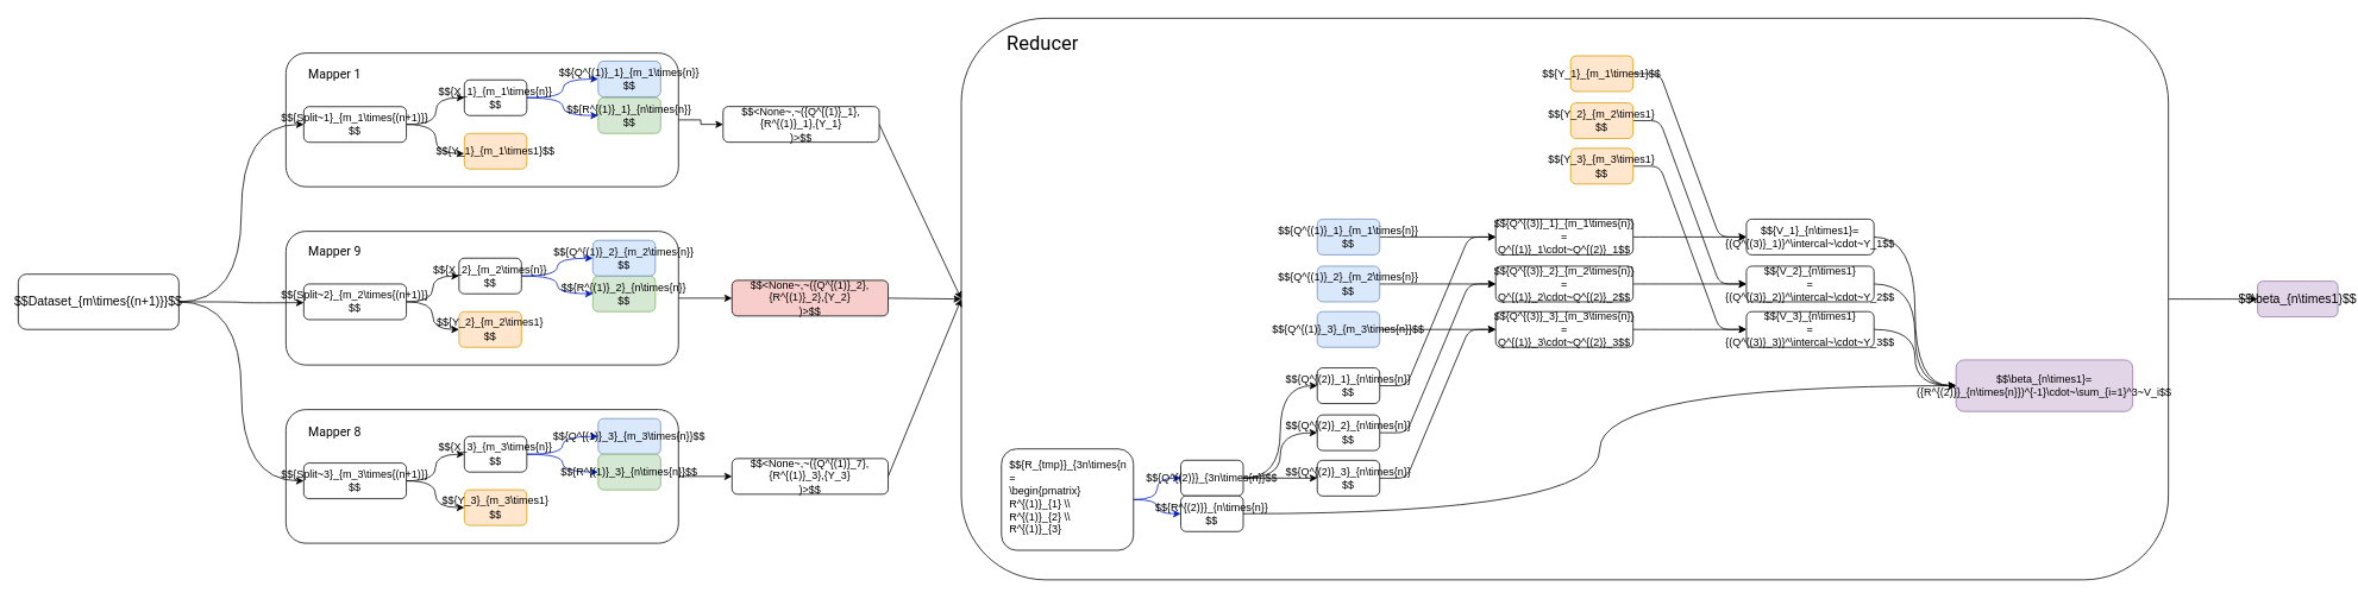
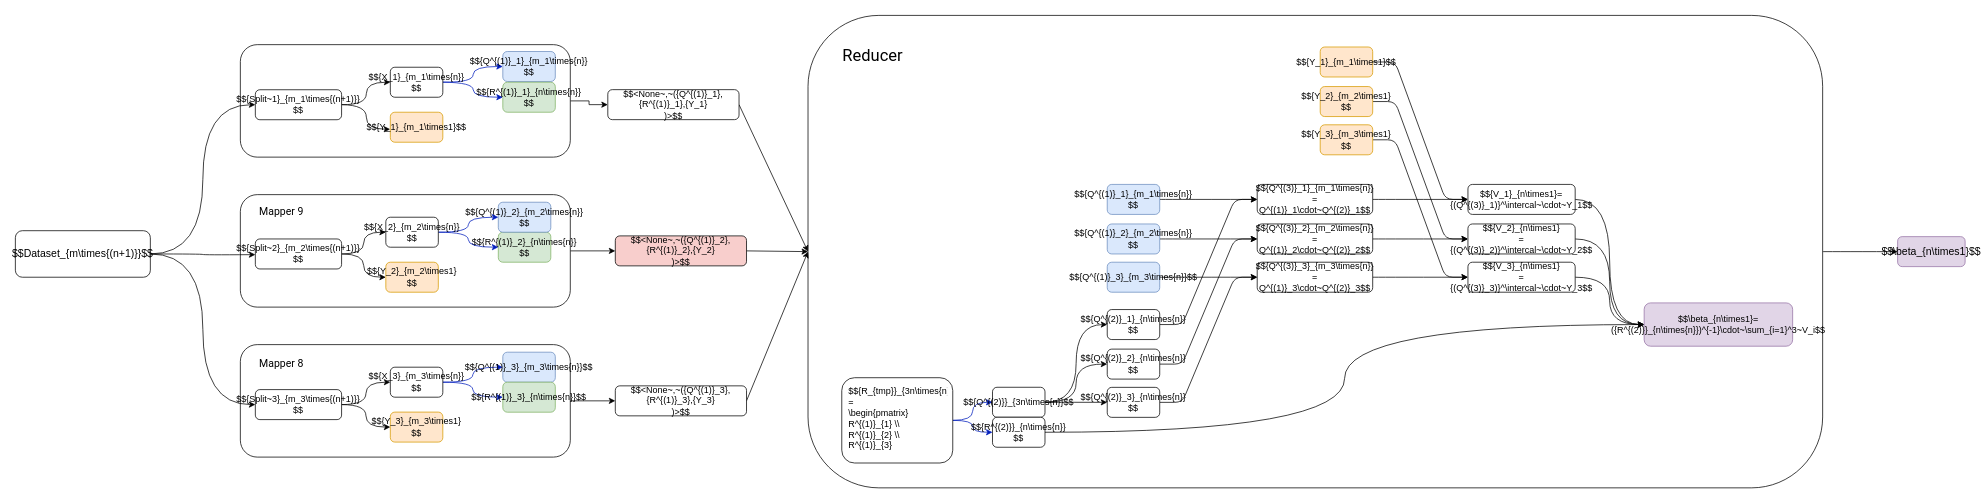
- <mxCell id="67" value="&lt;font style=&quot;font-size: 22px&quot;&gt;Reducer&lt;/font&gt;" style="text;html=1;strokeColor=none;fillColor=none;align=center;verticalAlign=middle;whiteSpace=wrap;rounded=0;glass=0;sketch=0;fontSize=12;fontFamily=Roboto;fontSource=https%3A%2F%2Ffonts.googleapis.com%2Fcss%3Ffamily%3DRoboto;" parent="1" vertex="1"><mxGeometry x="1127" y="34.12" width="83" height="30" as="geometry" /></mxCell>
+ <mxCell id="67" value="&lt;font style=&quot;font-size: 22px&quot;&gt;Reducer&lt;/font&gt;" style="text;html=1;strokeColor=none;fillColor=none;align=center;verticalAlign=middle;whiteSpace=wrap;rounded=0;glass=0;sketch=0;fontSize=12;fontFamily=Roboto;fontSource=https%3A%2F%2Ffonts.googleapis.com%2Fcss%3Ffamily%3DRoboto;" parent="1" vertex="1"><mxGeometry x="1122" y="59.12" width="83" height="30" as="geometry" /></mxCell>
- <mxCell id="27" value="&lt;font face=&quot;Roboto&quot; data-font-src=&quot;https://fonts.googleapis.com/css?family=Roboto&quot; style=&quot;font-size: 14px&quot;&gt;Mapper 1&lt;/font&gt;" style="text;html=1;strokeColor=none;fillColor=none;align=center;verticalAlign=middle;whiteSpace=wrap;rounded=0;glass=0;sketch=0;" parent="1" vertex="1"><mxGeometry x="340" y="68.12" width="70" height="30" as="geometry" /></mxCell>
- <mxCell id="73" value="$$&amp;lt;None~,~({Q^{(1)}_7},{R^{(1)}_3},{Y_3}&lt;br&gt;)&amp;gt;$$" style="rounded=1;whiteSpace=wrap;html=1;" vertex="1" parent="1"><mxGeometry x="820" y="514" width="175" height="40" as="geometry" /></mxCell>
+ <mxCell id="73" value="$$&amp;lt;None~,~({Q^{(1)}_3},{R^{(1)}_3},{Y_3}&lt;br&gt;)&amp;gt;$$" style="rounded=1;whiteSpace=wrap;html=1;" vertex="1" parent="1"><mxGeometry x="820" y="514" width="175" height="40" as="geometry" /></mxCell>
